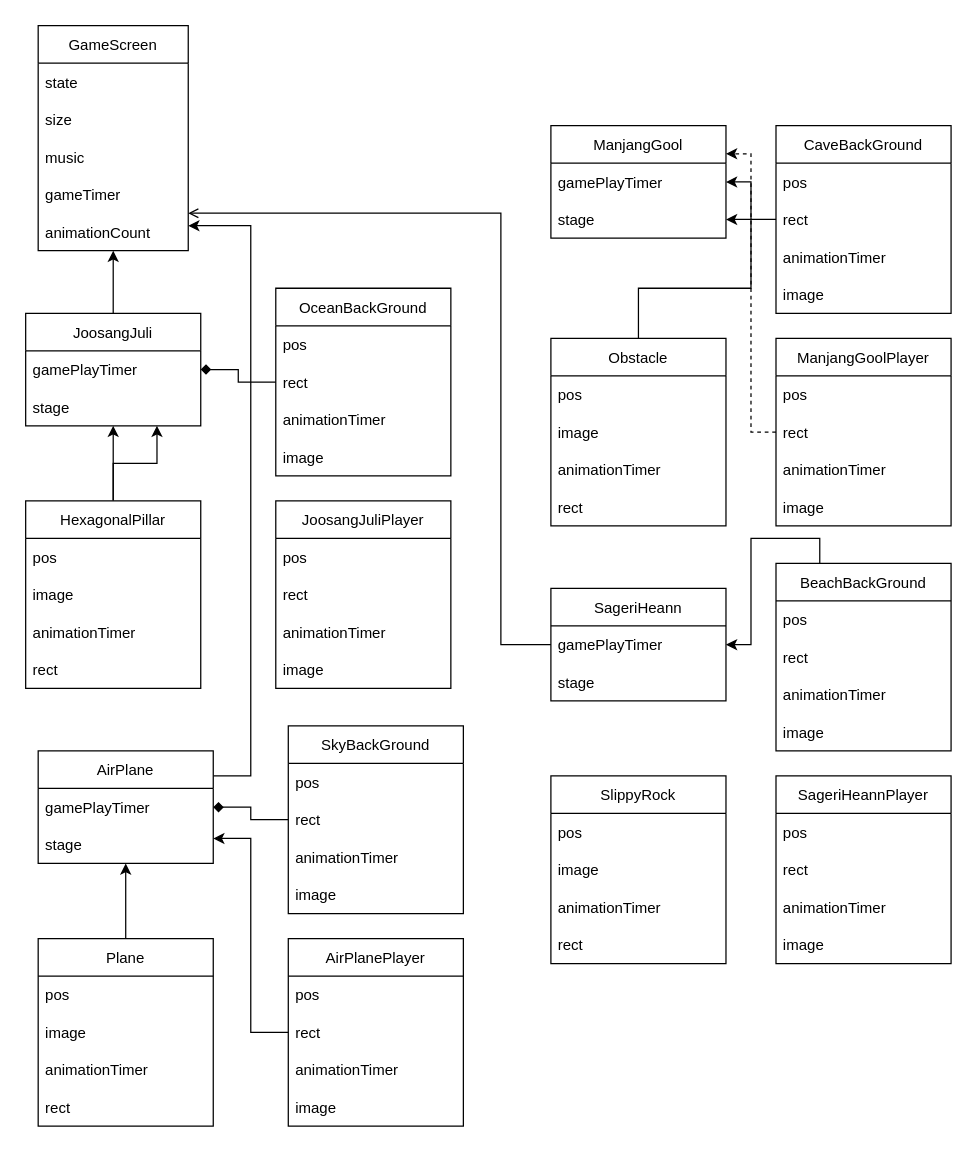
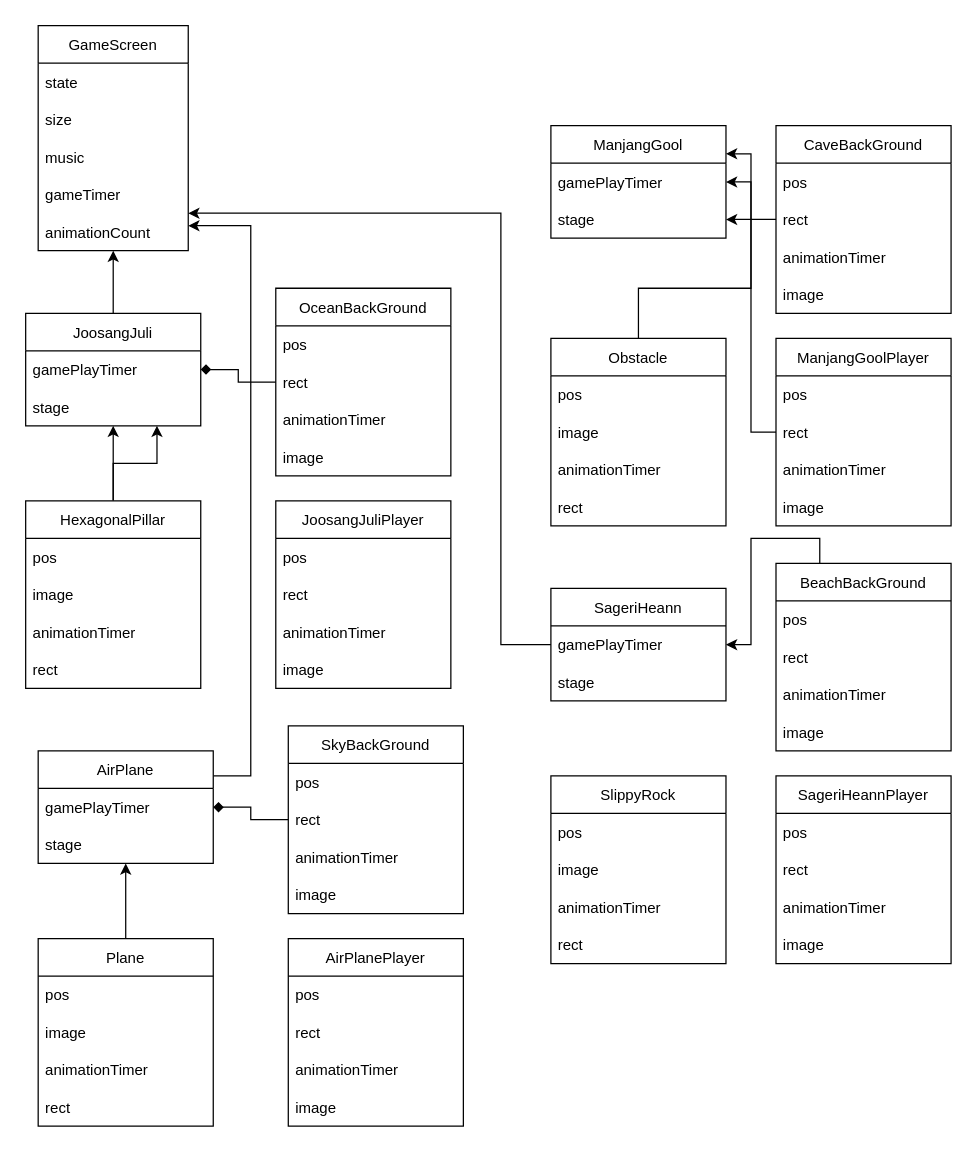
- <mxCell id="51" style="edgeStyle=orthogonalEdgeStyle;rounded=0;orthogonalLoop=1;jettySize=auto;html=1;endArrow=open;" edge="1" parent="1" source="52" target="2"><mxGeometry relative="1" as="geometry"><Array as="points"><mxPoint x="400" y="515" /><mxPoint x="400" y="170" /></Array></mxGeometry></mxCell>
+ <mxCell id="51" style="edgeStyle=orthogonalEdgeStyle;rounded=0;orthogonalLoop=1;jettySize=auto;html=1;" edge="1" parent="1" source="52" target="2"><mxGeometry relative="1" as="geometry"><Array as="points"><mxPoint x="400" y="515" /><mxPoint x="400" y="170" /></Array></mxGeometry></mxCell>
- <mxCell id="16" style="edgeStyle=orthogonalEdgeStyle;rounded=0;orthogonalLoop=1;jettySize=auto;html=1;entryX=1;entryY=0.25;entryDx=0;entryDy=0;dashed=1;" edge="1" parent="1" source="17" target="8"><mxGeometry relative="1" as="geometry" /></mxCell>
+ <mxCell id="16" style="edgeStyle=orthogonalEdgeStyle;rounded=0;orthogonalLoop=1;jettySize=auto;html=1;entryX=1;entryY=0.25;entryDx=0;entryDy=0;" edge="1" parent="1" source="17" target="8"><mxGeometry relative="1" as="geometry" /></mxCell>
- <mxCell id="81" style="edgeStyle=orthogonalEdgeStyle;rounded=0;orthogonalLoop=1;jettySize=auto;html=1;" edge="1" parent="1" source="82" target="72"><mxGeometry relative="1" as="geometry"><Array as="points"><mxPoint x="200" y="825" /><mxPoint x="200" y="670" /></Array></mxGeometry></mxCell>
